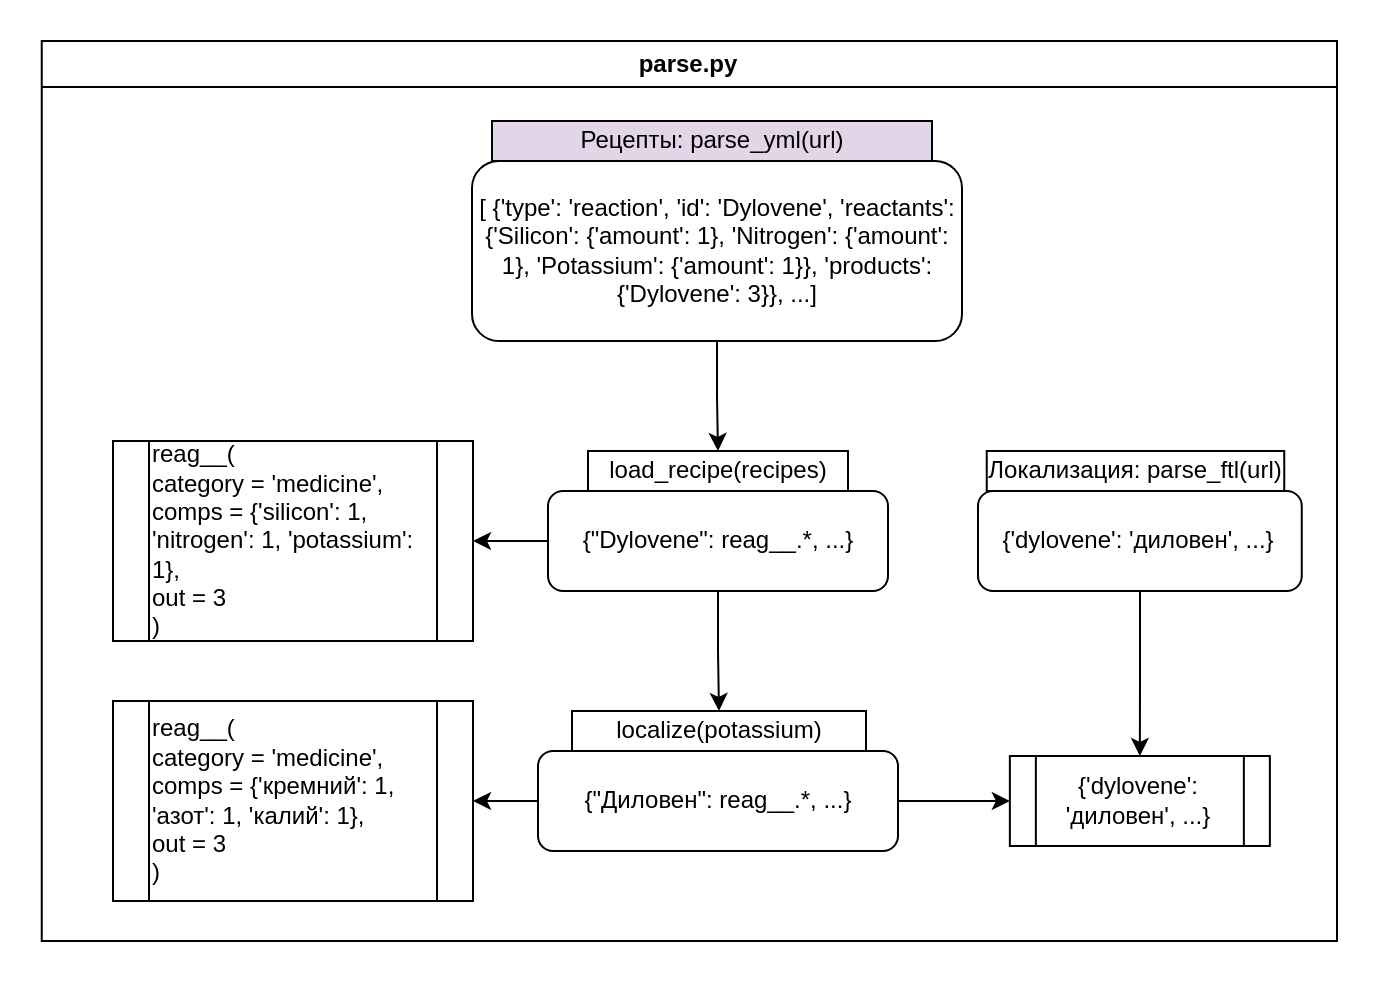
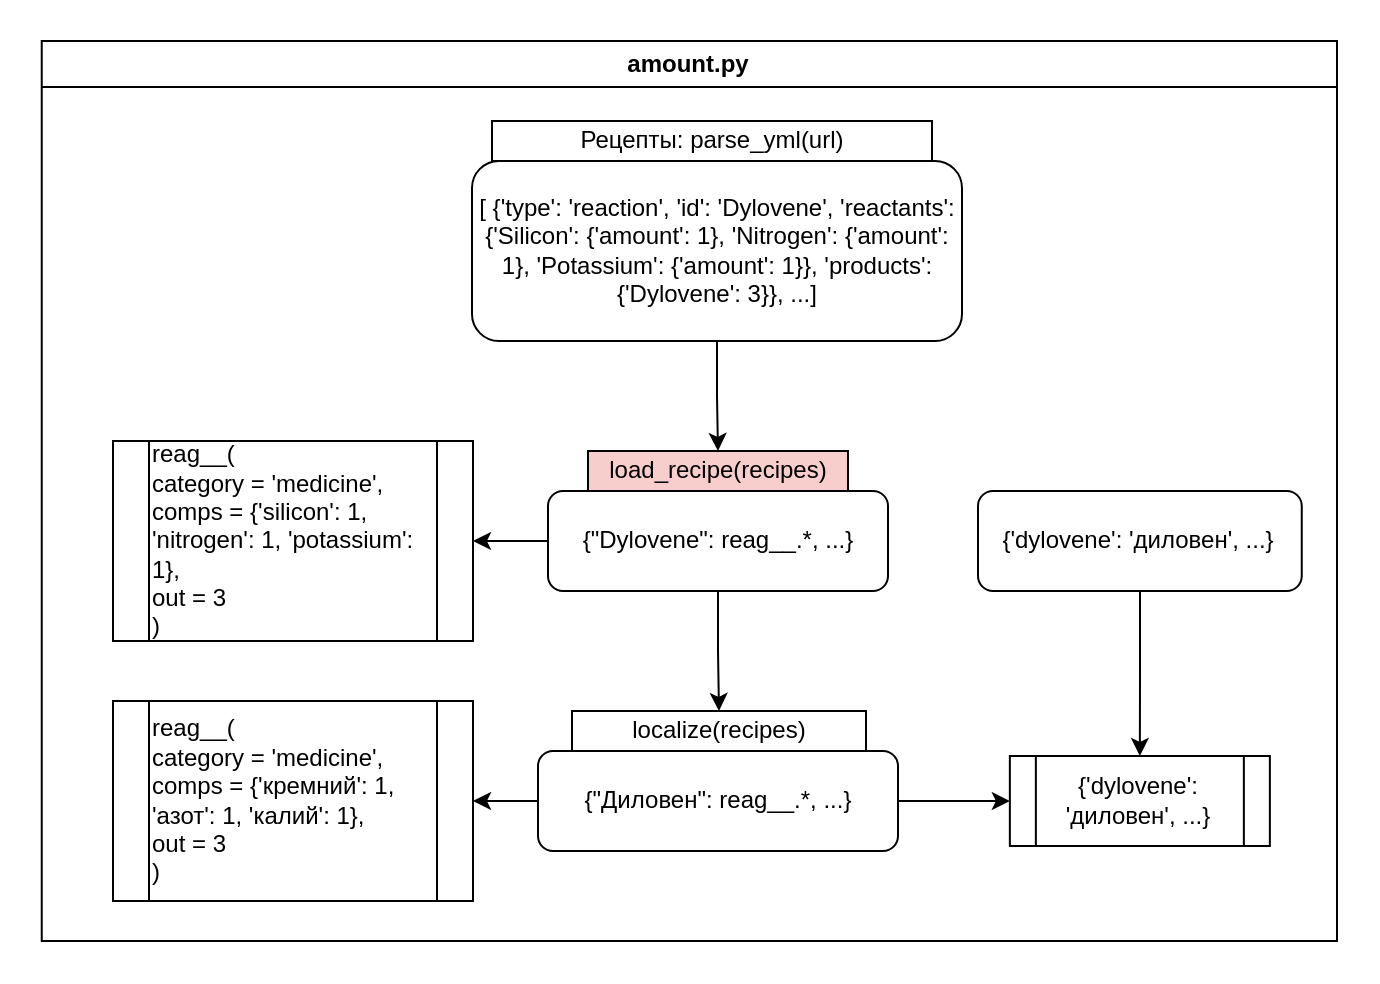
- <mxCell id="23" value="parse.py" style="swimlane;whiteSpace=wrap;html=1;" vertex="1" parent="1"><mxGeometry x="20.37" y="20" width="647.63" height="450" as="geometry" /></mxCell>
+ <mxCell id="23" value="amount.py" style="swimlane;whiteSpace=wrap;html=1;" vertex="1" parent="1"><mxGeometry x="20.37" y="20" width="647.63" height="450" as="geometry" /></mxCell>
- <mxCell id="3" value="&lt;div&gt;Рецепты: parse_yml(url)&lt;/div&gt;" style="rounded=0;whiteSpace=wrap;html=1;fillColor=#e1d5e7;" vertex="1" parent="2"><mxGeometry x="10" width="220" height="20" as="geometry" /></mxCell>
+ <mxCell id="3" value="&lt;div&gt;Рецепты: parse_yml(url)&lt;/div&gt;" style="rounded=0;whiteSpace=wrap;html=1;" vertex="1" parent="2"><mxGeometry x="10" width="220" height="20" as="geometry" /></mxCell>
- <mxCell id="6" value="load_recipe(recipes)" style="rounded=0;whiteSpace=wrap;html=1;" vertex="1" parent="5"><mxGeometry x="20" width="130" height="20" as="geometry" /></mxCell>
+ <mxCell id="6" value="load_recipe(recipes)" style="rounded=0;whiteSpace=wrap;html=1;fillColor=#f8cecc;" vertex="1" parent="5"><mxGeometry x="20" width="130" height="20" as="geometry" /></mxCell>
- <mxCell id="18" value="Локализация: parse_ftl(url)" style="rounded=0;whiteSpace=wrap;html=1;" vertex="1" parent="16"><mxGeometry x="4.375" width="148.75" height="20" as="geometry" /></mxCell>
- <mxCell id="14" value="&lt;span class=&quot;HwtZe&quot; lang=&quot;en&quot;&gt;&lt;span class=&quot;jCAhz ChMk0b&quot;&gt;&lt;span class=&quot;ryNqvb&quot;&gt;localize&lt;/span&gt;&lt;/span&gt;&lt;/span&gt;(potassium)" style="rounded=0;whiteSpace=wrap;html=1;" vertex="1" parent="13"><mxGeometry x="17" width="147" height="20" as="geometry" /></mxCell>
+ <mxCell id="14" value="&lt;span class=&quot;HwtZe&quot; lang=&quot;en&quot;&gt;&lt;span class=&quot;jCAhz ChMk0b&quot;&gt;&lt;span class=&quot;ryNqvb&quot;&gt;localize&lt;/span&gt;&lt;/span&gt;&lt;/span&gt;(recipes)" style="rounded=0;whiteSpace=wrap;html=1;" vertex="1" parent="13"><mxGeometry x="17" width="147" height="20" as="geometry" /></mxCell>
